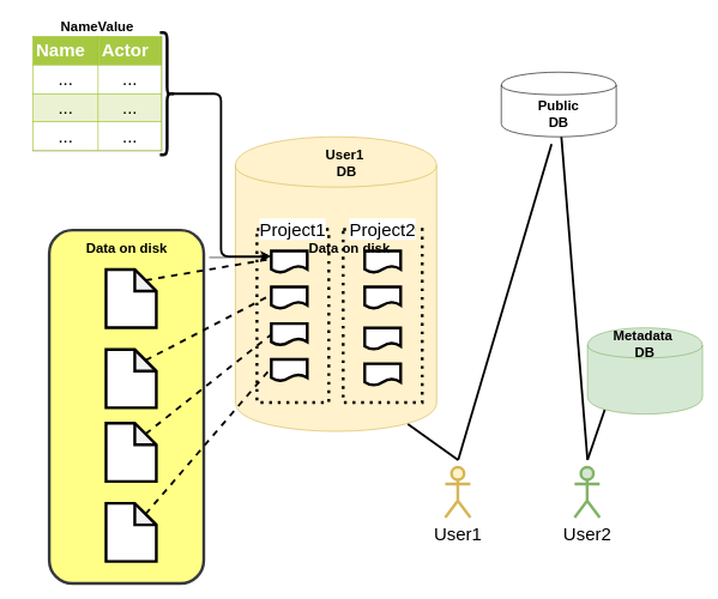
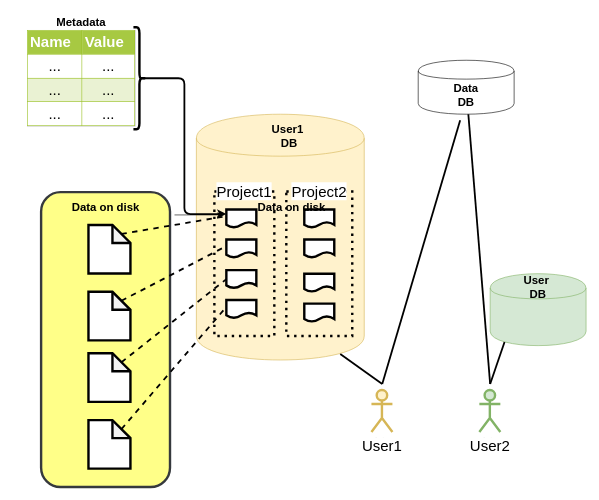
- <mxCell id="41" value="&lt;font face=&quot;helvetica&quot;&gt;&lt;b&gt;NameValue&lt;/b&gt;&lt;/font&gt;" style="text;whiteSpace=wrap;html=1;fontSize=19;align=center;" parent="1" vertex="1"><mxGeometry x="20" y="20" width="230" height="60" as="geometry" /></mxCell>
+ <mxCell id="41" value="&lt;font face=&quot;helvetica&quot;&gt;&lt;b&gt;Metadata&lt;/b&gt;&lt;/font&gt;" style="text;whiteSpace=wrap;html=1;fontSize=19;align=center;" parent="1" vertex="1"><mxGeometry x="20" y="20" width="230" height="60" as="geometry" /></mxCell>
- <mxCell id="39" value="&lt;table border=&quot;1&quot; width=&quot;100%&quot; cellpadding=&quot;4&quot; style=&quot;width: 100% ; height: 100% ; border-collapse: collapse&quot;&gt;&lt;tbody&gt;&lt;tr style=&quot;background-color: #a7c942 ; color: #ffffff ; border: 1px solid #98bf21&quot;&gt;&lt;th align=&quot;left&quot;&gt;Name&lt;/th&gt;&lt;th align=&quot;left&quot;&gt;Actor&lt;/th&gt;&lt;/tr&gt;&lt;tr style=&quot;border: 1px solid #98bf21&quot;&gt;&lt;td&gt;...&lt;/td&gt;&lt;td&gt;...&lt;/td&gt;&lt;/tr&gt;&lt;tr style=&quot;background-color: #eaf2d3 ; border: 1px solid #98bf21&quot;&gt;&lt;td&gt;...&lt;/td&gt;&lt;td&gt;...&lt;/td&gt;&lt;/tr&gt;&lt;tr style=&quot;border: 1px solid #98bf21&quot;&gt;&lt;td&gt;...&lt;/td&gt;&lt;td&gt;...&lt;/td&gt;&lt;/tr&gt;&lt;/tbody&gt;&lt;/table&gt;" style="text;html=1;strokeColor=#c0c0c0;fillColor=#ffffff;overflow=fill;rounded=0;labelBackgroundColor=#ffffff;fontSize=25;align=center;" parent="1" vertex="1"><mxGeometry x="45" y="50" width="180" height="160" as="geometry" /></mxCell>
+ <mxCell id="39" value="&lt;table border=&quot;1&quot; width=&quot;100%&quot; cellpadding=&quot;4&quot; style=&quot;width: 100% ; height: 100% ; border-collapse: collapse&quot;&gt;&lt;tbody&gt;&lt;tr style=&quot;background-color: #a7c942 ; color: #ffffff ; border: 1px solid #98bf21&quot;&gt;&lt;th align=&quot;left&quot;&gt;Name&lt;/th&gt;&lt;th align=&quot;left&quot;&gt;Value&lt;/th&gt;&lt;/tr&gt;&lt;tr style=&quot;border: 1px solid #98bf21&quot;&gt;&lt;td&gt;...&lt;/td&gt;&lt;td&gt;...&lt;/td&gt;&lt;/tr&gt;&lt;tr style=&quot;background-color: #eaf2d3 ; border: 1px solid #98bf21&quot;&gt;&lt;td&gt;...&lt;/td&gt;&lt;td&gt;...&lt;/td&gt;&lt;/tr&gt;&lt;tr style=&quot;border: 1px solid #98bf21&quot;&gt;&lt;td&gt;...&lt;/td&gt;&lt;td&gt;...&lt;/td&gt;&lt;/tr&gt;&lt;/tbody&gt;&lt;/table&gt;" style="text;html=1;strokeColor=#c0c0c0;fillColor=#ffffff;overflow=fill;rounded=0;labelBackgroundColor=#ffffff;fontSize=25;align=center;" parent="1" vertex="1"><mxGeometry x="45" y="50" width="180" height="160" as="geometry" /></mxCell>
- <mxCell id="9" value="Public&lt;br&gt;DB" style="shape=cylinder;whiteSpace=wrap;html=1;boundedLbl=1;backgroundOutline=1;fontSize=19;fontStyle=1" parent="1" vertex="1"><mxGeometry x="697" y="100" width="160" height="90" as="geometry" /></mxCell>
+ <mxCell id="9" value="Data&lt;br&gt;DB" style="shape=cylinder;whiteSpace=wrap;html=1;boundedLbl=1;backgroundOutline=1;fontSize=19;fontStyle=1" parent="1" vertex="1"><mxGeometry x="697" y="100" width="160" height="90" as="geometry" /></mxCell>
- <mxCell id="13" value="&lt;span style=&quot;font-family: &amp;#34;helvetica&amp;#34; ; font-size: 19px ; font-style: normal ; font-weight: 700 ; letter-spacing: normal ; text-indent: 0px ; text-transform: none ; word-spacing: 0px ; float: none ; display: inline&quot;&gt;Metadata&lt;span&gt;&amp;nbsp;&lt;/span&gt;&lt;/span&gt;&lt;br style=&quot;font-family: &amp;#34;helvetica&amp;#34; ; font-size: 19px ; font-style: normal ; font-weight: 700 ; letter-spacing: normal ; text-indent: 0px ; text-transform: none ; word-spacing: 0px&quot;&gt;&lt;span style=&quot;font-family: &amp;#34;helvetica&amp;#34; ; font-size: 19px ; font-style: normal ; font-weight: 700 ; letter-spacing: normal ; text-indent: 0px ; text-transform: none ; word-spacing: 0px ; float: none ; display: inline&quot;&gt;DB&lt;/span&gt;" style="text;whiteSpace=wrap;html=1;fontSize=19;align=center;" parent="1" vertex="1"><mxGeometry x="857" y="450" width="80" height="60" as="geometry" /></mxCell>
+ <mxCell id="13" value="&lt;span style=&quot;font-family: &amp;#34;helvetica&amp;#34; ; font-size: 19px ; font-style: normal ; font-weight: 700 ; letter-spacing: normal ; text-indent: 0px ; text-transform: none ; word-spacing: 0px ; float: none ; display: inline&quot;&gt;User&lt;span&gt;&amp;nbsp;&lt;/span&gt;&lt;/span&gt;&lt;br style=&quot;font-family: &amp;#34;helvetica&amp;#34; ; font-size: 19px ; font-style: normal ; font-weight: 700 ; letter-spacing: normal ; text-indent: 0px ; text-transform: none ; word-spacing: 0px&quot;&gt;&lt;span style=&quot;font-family: &amp;#34;helvetica&amp;#34; ; font-size: 19px ; font-style: normal ; font-weight: 700 ; letter-spacing: normal ; text-indent: 0px ; text-transform: none ; word-spacing: 0px ; float: none ; display: inline&quot;&gt;DB&lt;/span&gt;" style="text;whiteSpace=wrap;html=1;fontSize=19;align=center;" parent="1" vertex="1"><mxGeometry x="857" y="450" width="80" height="60" as="geometry" /></mxCell>
